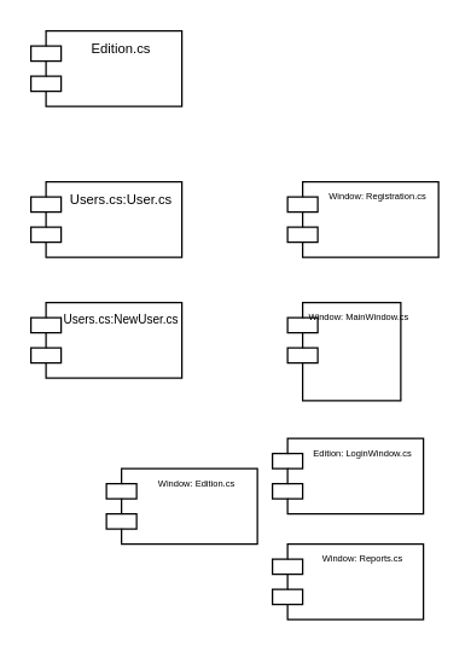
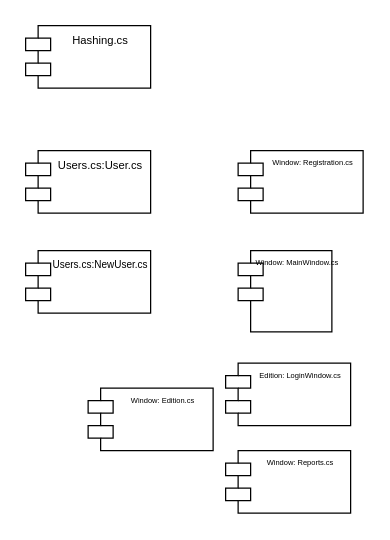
- <mxCell id="2" value="Edition.cs" style="shape=module;align=left;spacingLeft=20;align=center;verticalAlign=top;fontSize=9;" vertex="1" parent="1"><mxGeometry x="20" y="20" width="100" height="50" as="geometry" /></mxCell>
+ <mxCell id="2" value="Hashing.cs" style="shape=module;align=left;spacingLeft=20;align=center;verticalAlign=top;fontSize=9;" vertex="1" parent="1"><mxGeometry x="20" y="20" width="100" height="50" as="geometry" /></mxCell>
